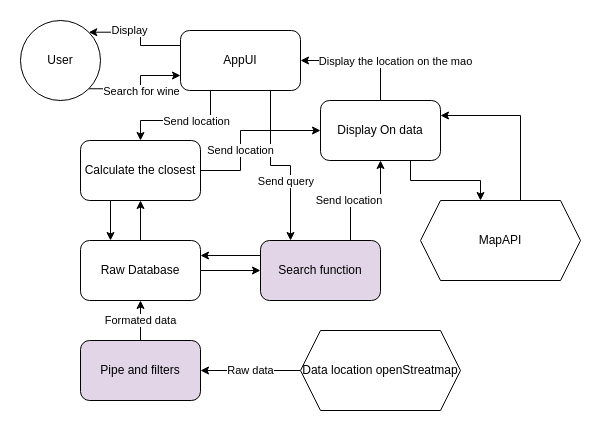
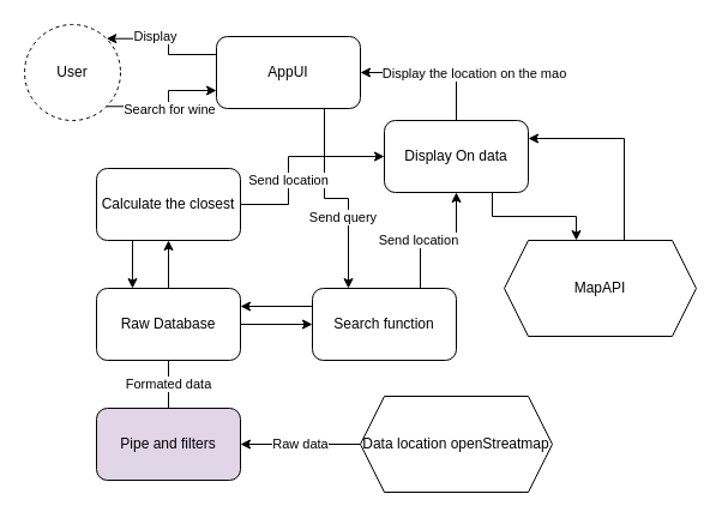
- <mxCell id="28" value="User" style="ellipse;whiteSpace=wrap;html=1;aspect=fixed;" vertex="1" parent="1"><mxGeometry x="20" y="20" width="80" height="80" as="geometry" /></mxCell>
+ <mxCell id="28" value="User" style="ellipse;whiteSpace=wrap;html=1;aspect=fixed;dashed=1;" vertex="1" parent="1"><mxGeometry x="20" y="20" width="80" height="80" as="geometry" /></mxCell>
- <mxCell id="2" style="edgeStyle=orthogonalEdgeStyle;rounded=0;orthogonalLoop=1;jettySize=auto;html=1;exitX=0.25;exitY=1;exitDx=0;exitDy=0;entryX=0.5;entryY=0;entryDx=0;entryDy=0;" parent="1" source="8" target="11" edge="1"><mxGeometry relative="1" as="geometry"><Array as="points"><mxPoint x="210" y="120" /><mxPoint x="140" y="120" /></Array></mxGeometry></mxCell>
- <mxCell id="3" value="Send location" style="edgeLabel;html=1;align=center;verticalAlign=middle;resizable=0;points=[];" vertex="1" connectable="0" parent="2"><mxGeometry x="-0.25" relative="1" as="geometry"><mxPoint as="offset" /></mxGeometry></mxCell>
- <mxCell id="14" value="Search function" style="rounded=1;whiteSpace=wrap;html=1;fillColor=#e1d5e7;" parent="1" vertex="1"><mxGeometry x="260" y="240" width="120" height="60" as="geometry" /></mxCell>
+ <mxCell id="14" value="Search function" style="rounded=1;whiteSpace=wrap;html=1;" parent="1" vertex="1"><mxGeometry x="260" y="240" width="120" height="60" as="geometry" /></mxCell>
- <mxCell id="22" value="Formated data" style="edgeStyle=orthogonalEdgeStyle;rounded=0;orthogonalLoop=1;jettySize=auto;html=1;exitX=0.5;exitY=0;exitDx=0;exitDy=0;" edge="1" parent="1" source="23" target="17"><mxGeometry relative="1" as="geometry" /></mxCell>
+ <mxCell id="22" value="Formated data" style="edgeStyle=orthogonalEdgeStyle;rounded=0;orthogonalLoop=1;jettySize=auto;html=1;exitX=0.5;exitY=0;exitDx=0;exitDy=0;endArrow=none;" edge="1" parent="1" source="23" target="17"><mxGeometry relative="1" as="geometry" /></mxCell>
